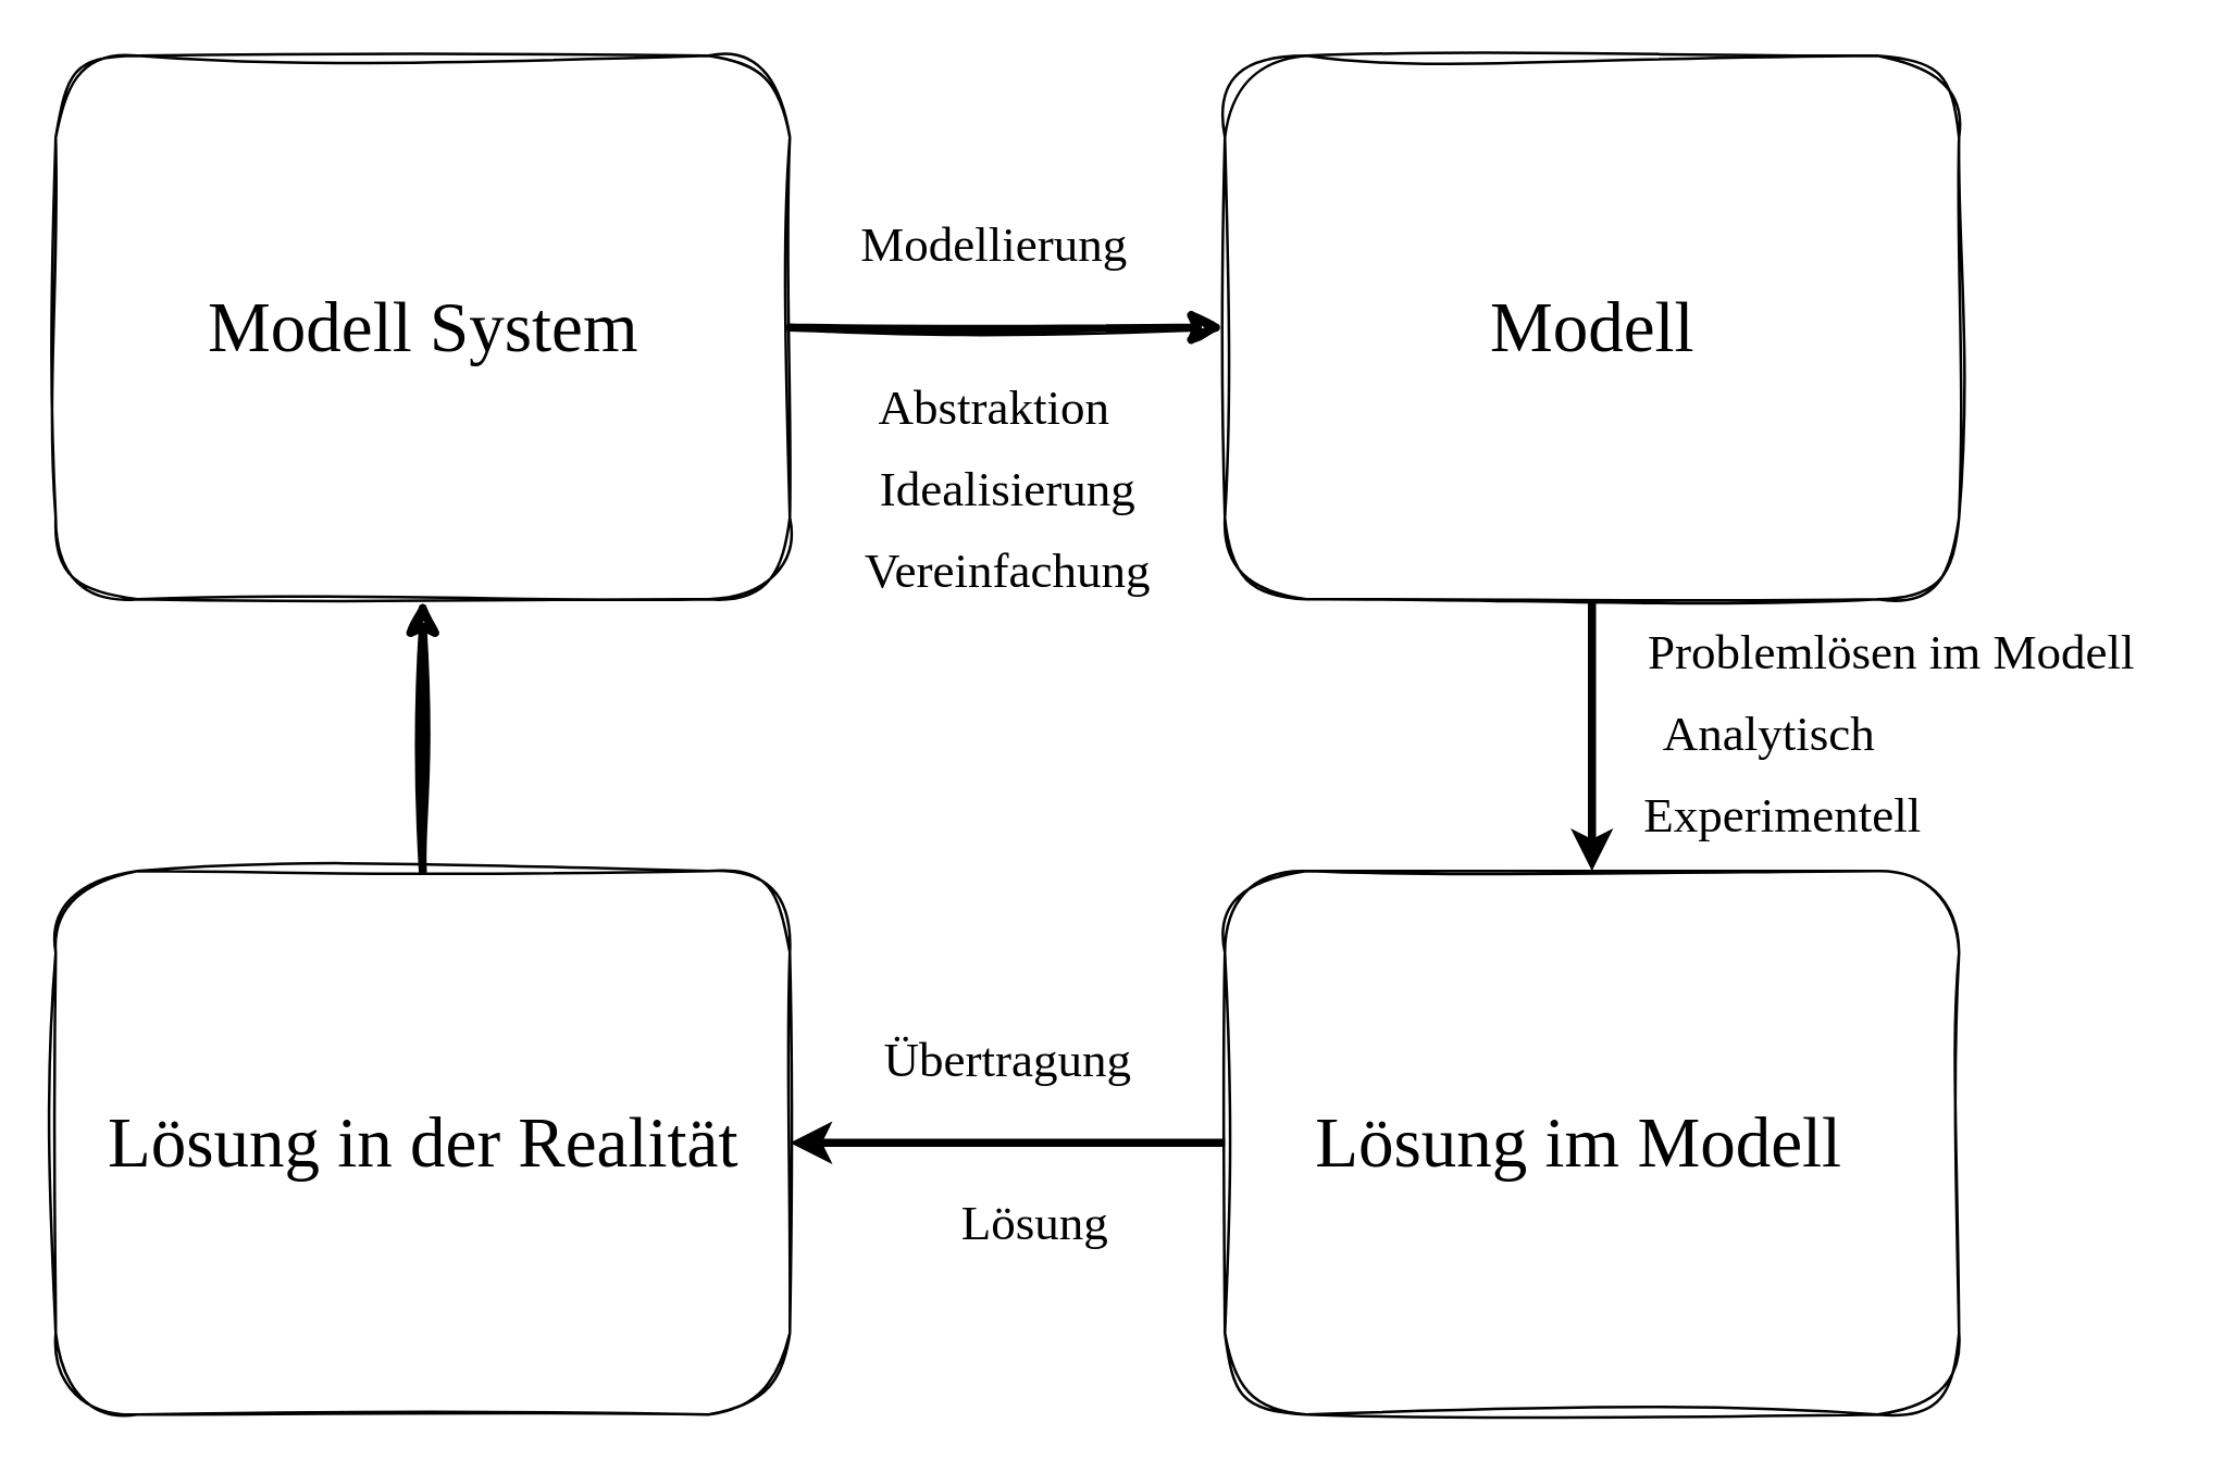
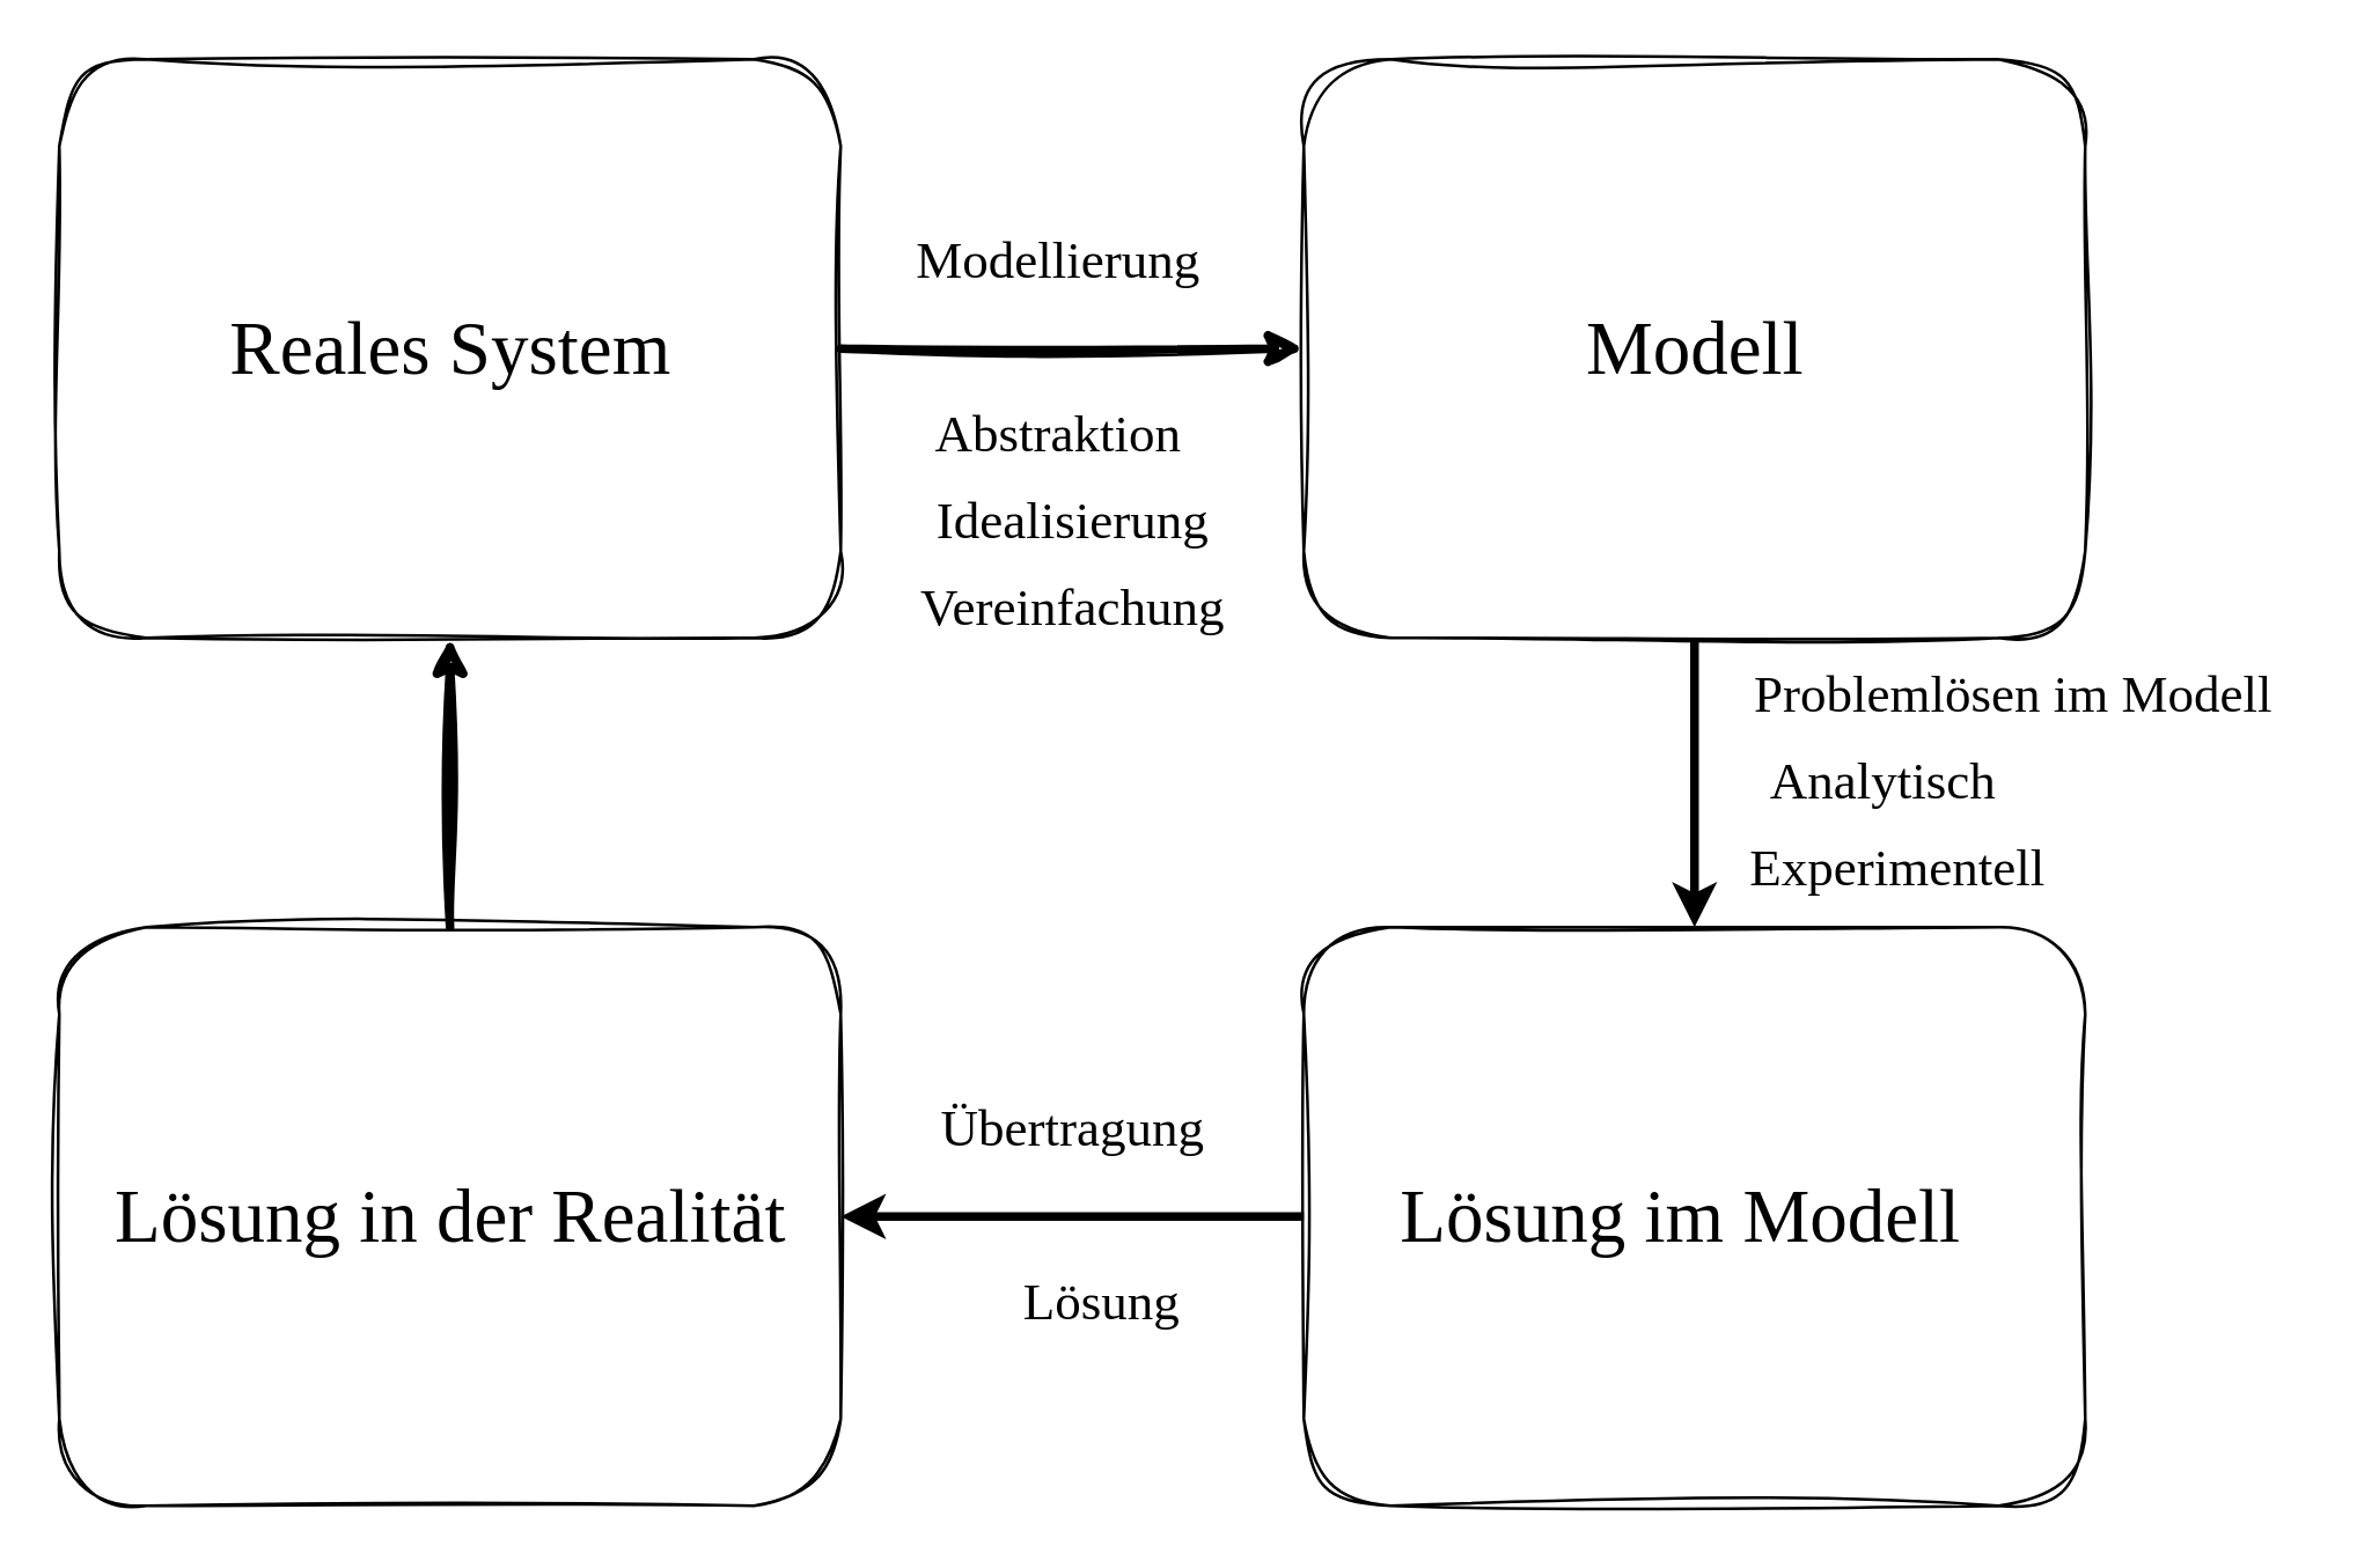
- <mxCell id="4" value="Modell System" style="text;html=1;align=center;verticalAlign=middle;resizable=0;points=[];autosize=1;strokeColor=none;fillColor=none;fontFamily=Tahoma;fontSize=26;" vertex="1" parent="2"><mxGeometry x="40" y="80" width="190" height="40" as="geometry" /></mxCell>
+ <mxCell id="4" value="Reales System" style="text;html=1;align=center;verticalAlign=middle;resizable=0;points=[];autosize=1;strokeColor=none;fillColor=none;fontFamily=Tahoma;fontSize=26;" vertex="1" parent="2"><mxGeometry x="40" y="80" width="190" height="40" as="geometry" /></mxCell>
